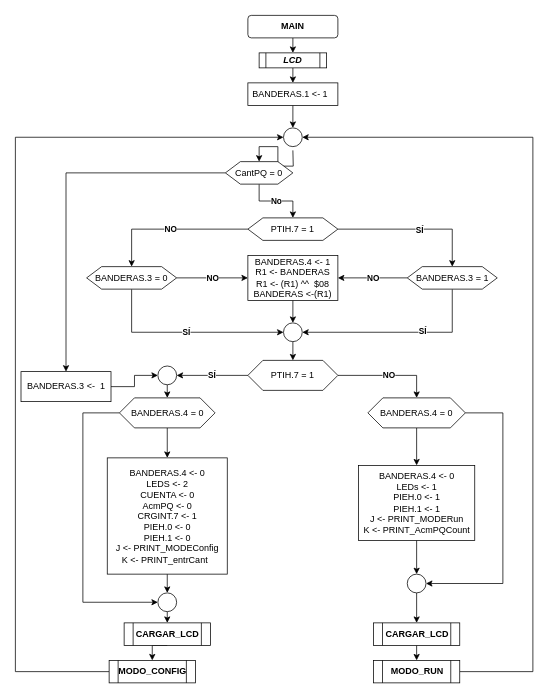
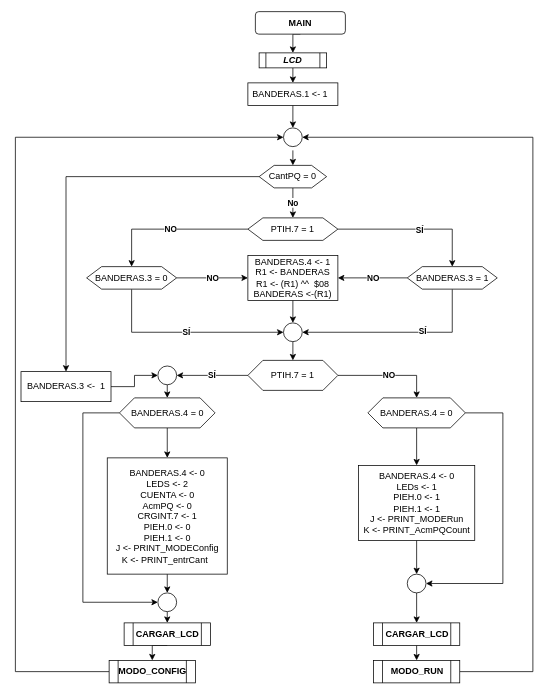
- <mxCell id="3" value="&lt;b&gt;MAIN&lt;/b&gt;" style="rounded=1;whiteSpace=wrap;html=1;" parent="1" vertex="1"><mxGeometry x="330" y="20" width="120" height="30" as="geometry" /></mxCell>
+ <mxCell id="3" value="&lt;b&gt;MAIN&lt;/b&gt;" style="rounded=1;whiteSpace=wrap;html=1;" parent="1" vertex="1"><mxGeometry x="340" y="15" width="120" height="30" as="geometry" /></mxCell>
- <mxCell id="11" value="CantPQ = 0" style="shape=hexagon;perimeter=hexagonPerimeter2;whiteSpace=wrap;html=1;fixedSize=1;" parent="1" vertex="1"><mxGeometry x="300" y="215" width="90" height="30" as="geometry" /></mxCell>
+ <mxCell id="11" value="CantPQ = 0" style="shape=hexagon;perimeter=hexagonPerimeter2;whiteSpace=wrap;html=1;fixedSize=1;" parent="1" vertex="1"><mxGeometry x="345" y="220" width="90" height="30" as="geometry" /></mxCell>
